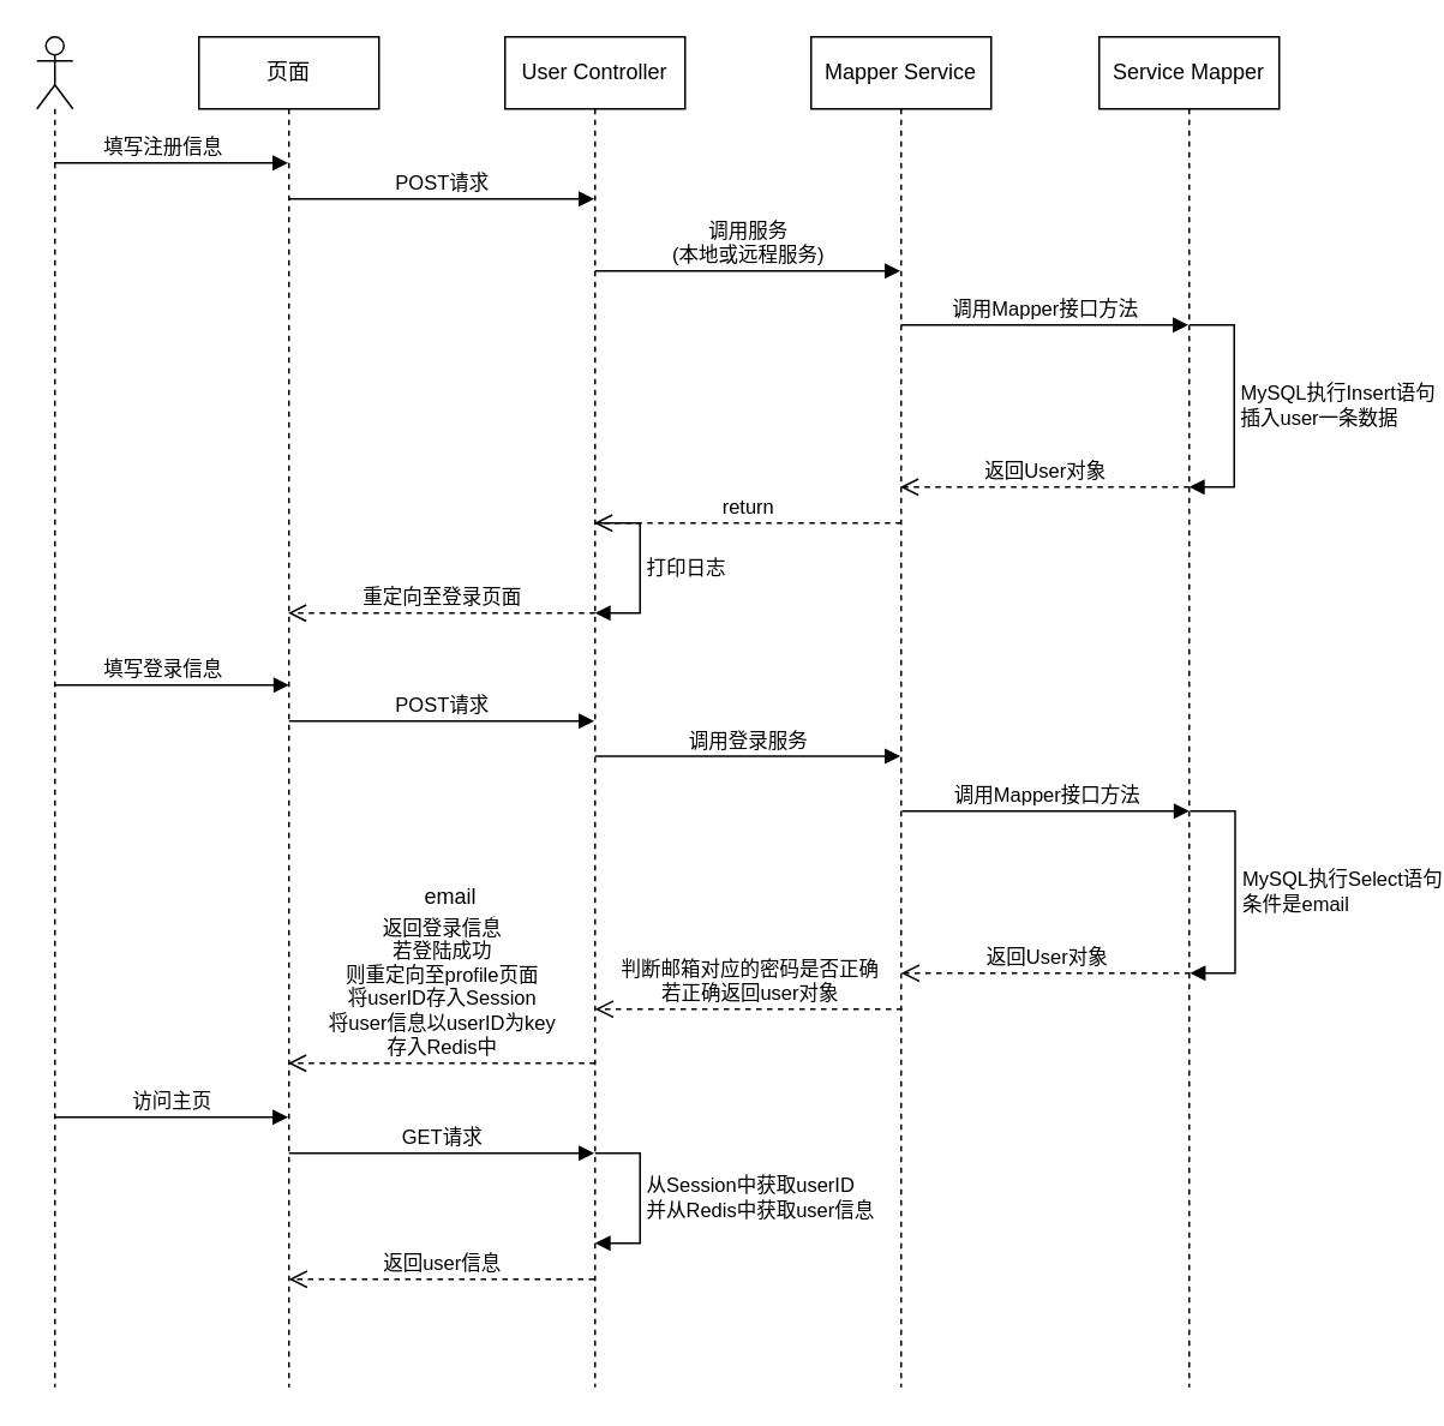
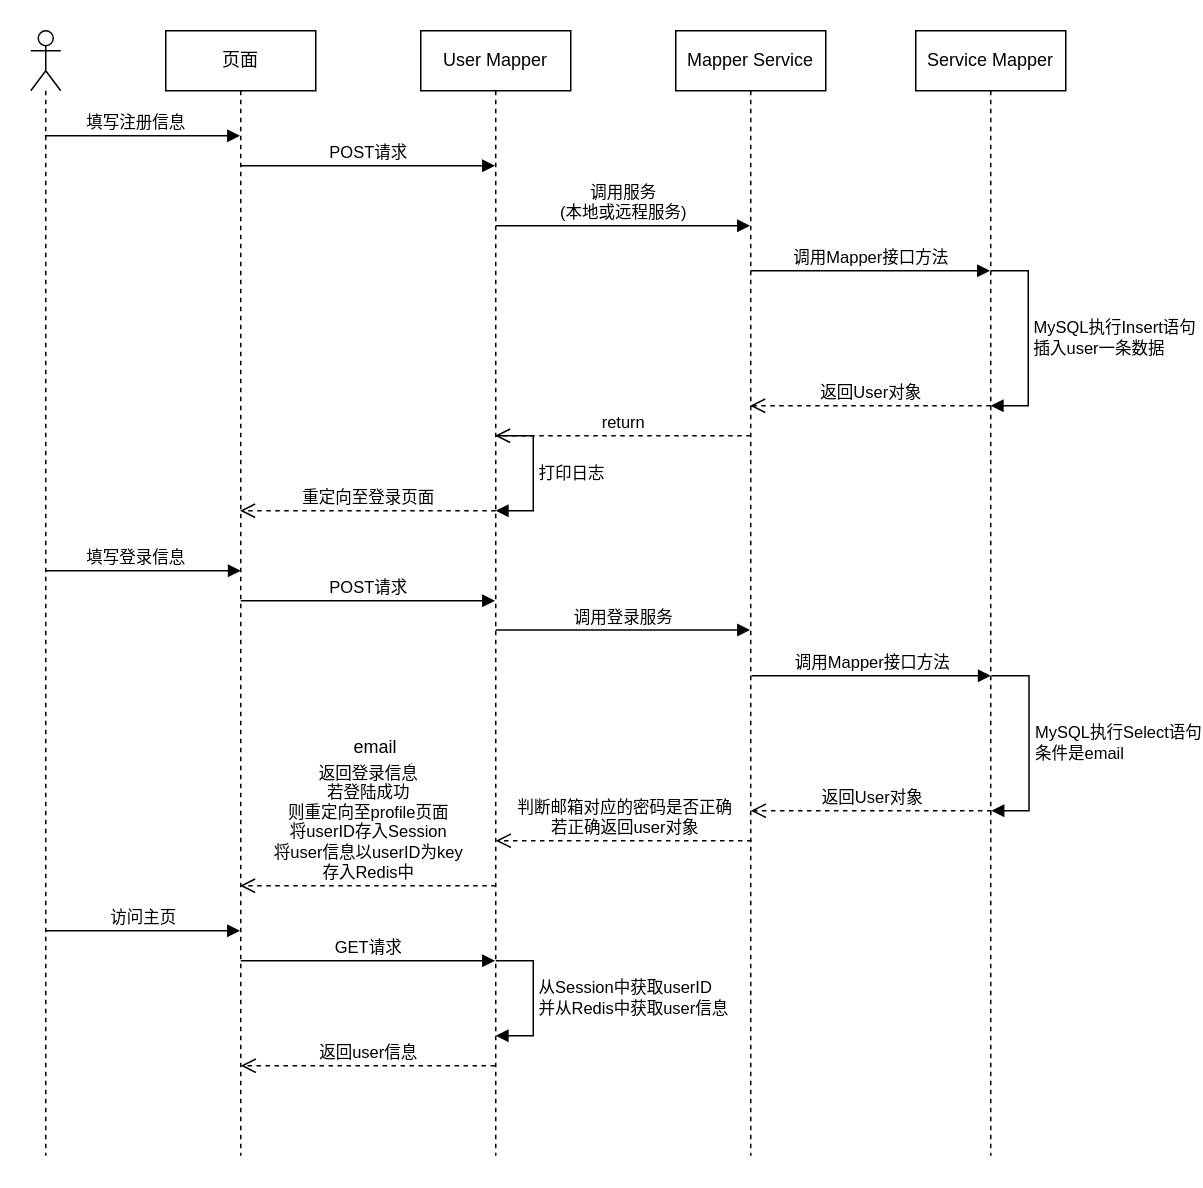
- <mxCell id="8" value="User Controller" style="shape=umlLifeline;perimeter=lifelinePerimeter;whiteSpace=wrap;html=1;container=1;collapsible=0;recursiveResize=0;outlineConnect=0;" vertex="1" parent="1"><mxGeometry x="280" y="20" width="100" height="750" as="geometry" /></mxCell>
+ <mxCell id="8" value="User Mapper" style="shape=umlLifeline;perimeter=lifelinePerimeter;whiteSpace=wrap;html=1;container=1;collapsible=0;recursiveResize=0;outlineConnect=0;" vertex="1" parent="1"><mxGeometry x="280" y="20" width="100" height="750" as="geometry" /></mxCell>
